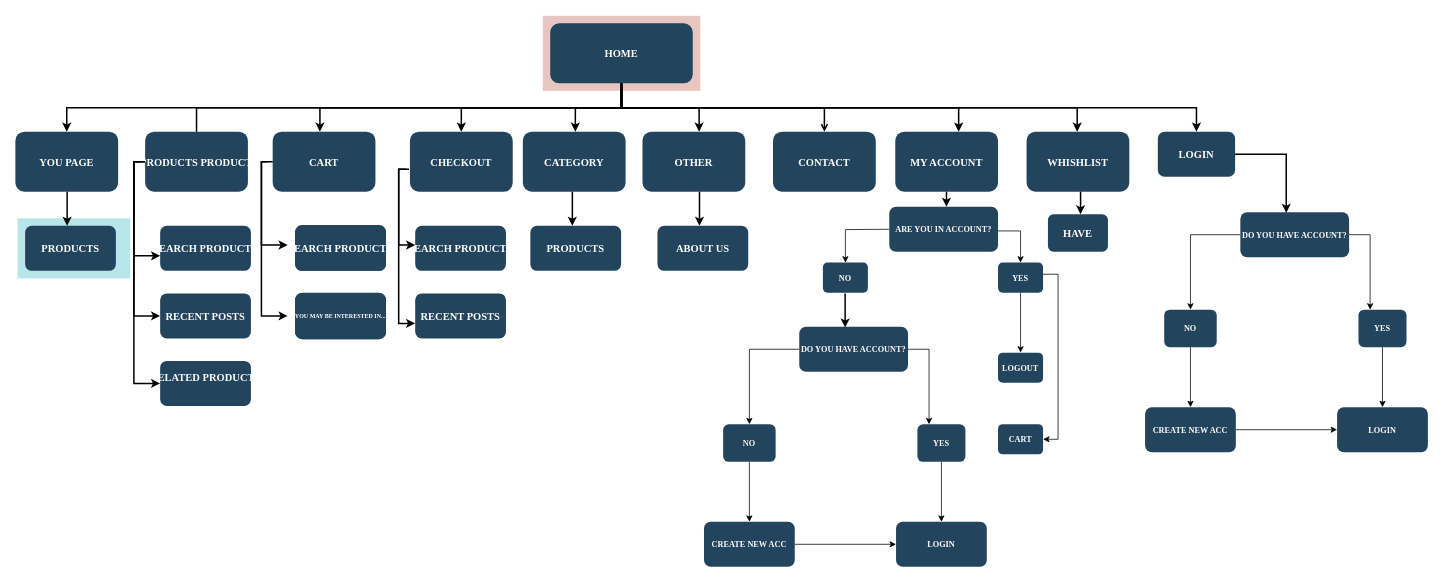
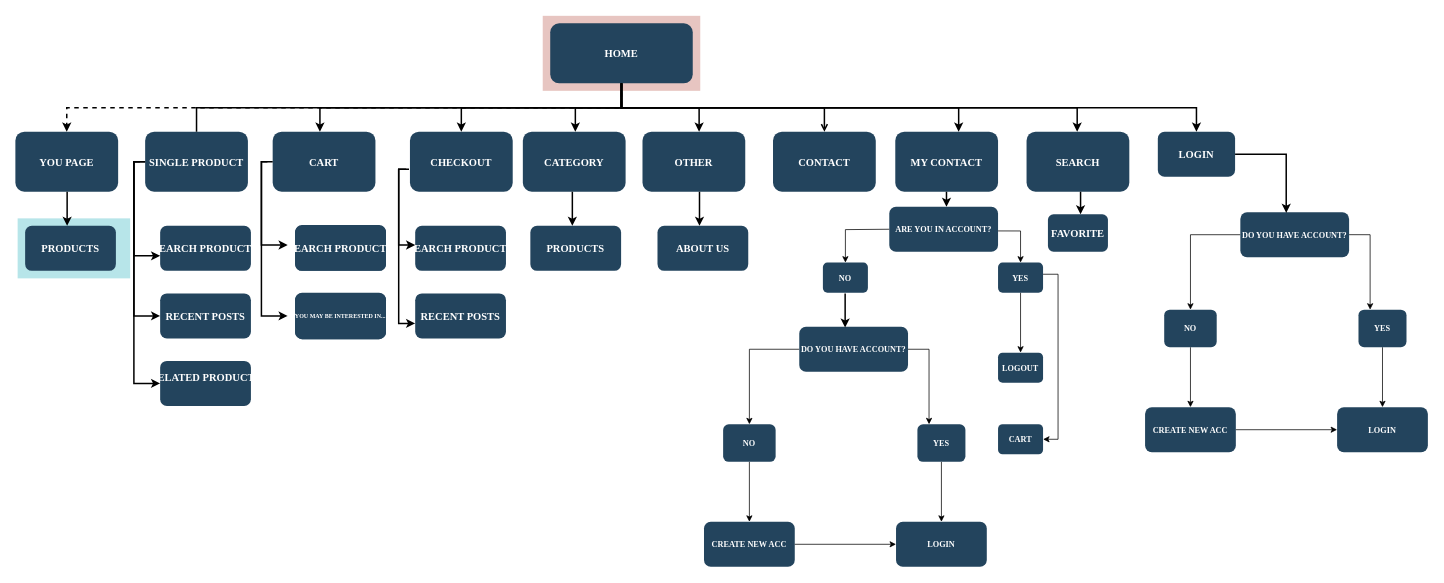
- <mxCell id="19" value="" style="edgeStyle=elbowEdgeStyle;elbow=vertical;strokeWidth=2;rounded=0" parent="1" source="4" target="9" edge="1"><mxGeometry x="-23" y="135.5" width="100" height="100" as="geometry"><mxPoint x="-47" y="80.5" as="sourcePoint" /><mxPoint x="53" y="-19.5" as="targetPoint" /></mxGeometry></mxCell>
+ <mxCell id="19" value="" style="edgeStyle=elbowEdgeStyle;elbow=vertical;strokeWidth=2;rounded=0;dashed=1;" parent="1" source="4" target="9" edge="1"><mxGeometry x="-23" y="135.5" width="100" height="100" as="geometry"><mxPoint x="-47" y="80.5" as="sourcePoint" /><mxPoint x="53" y="-19.5" as="targetPoint" /></mxGeometry></mxCell>
- <mxCell id="8" value="PRODUCTS PRODUCT" style="rounded=1;fillColor=#23445D;gradientColor=none;strokeColor=none;fontColor=#FFFFFF;fontStyle=1;fontFamily=Tahoma;fontSize=14" parent="1" vertex="1"><mxGeometry x="193" y="175" width="137" height="80" as="geometry" /></mxCell>
+ <mxCell id="8" value="SINGLE PRODUCT" style="rounded=1;fillColor=#23445D;gradientColor=none;strokeColor=none;fontColor=#FFFFFF;fontStyle=1;fontFamily=Tahoma;fontSize=14" parent="1" vertex="1"><mxGeometry x="193" y="175" width="137" height="80" as="geometry" /></mxCell>
- <mxCell id="26" value="MY ACCOUNT" style="rounded=1;fillColor=#23445D;gradientColor=none;strokeColor=none;fontColor=#FFFFFF;fontStyle=1;fontFamily=Tahoma;fontSize=14" vertex="1" parent="1"><mxGeometry x="1193" y="175" width="137" height="80" as="geometry" /></mxCell>
+ <mxCell id="26" value="MY CONTACT" style="rounded=1;fillColor=#23445D;gradientColor=none;strokeColor=none;fontColor=#FFFFFF;fontStyle=1;fontFamily=Tahoma;fontSize=14" vertex="1" parent="1"><mxGeometry x="1193" y="175" width="137" height="80" as="geometry" /></mxCell>
- <mxCell id="27" value="WHISHLIST" style="rounded=1;fillColor=#23445D;gradientColor=none;strokeColor=none;fontColor=#FFFFFF;fontStyle=1;fontFamily=Tahoma;fontSize=14" vertex="1" parent="1"><mxGeometry x="1368" y="175" width="137" height="80" as="geometry" /></mxCell>
+ <mxCell id="27" value="SEARCH" style="rounded=1;fillColor=#23445D;gradientColor=none;strokeColor=none;fontColor=#FFFFFF;fontStyle=1;fontFamily=Tahoma;fontSize=14" vertex="1" parent="1"><mxGeometry x="1368" y="175" width="137" height="80" as="geometry" /></mxCell>
- <mxCell id="49" value="HAVE" style="rounded=1;fillColor=#23445D;gradientColor=none;strokeColor=none;fontColor=#FFFFFF;fontStyle=1;fontFamily=Tahoma;fontSize=14" vertex="1" parent="1"><mxGeometry x="1396.5" y="285" width="80" height="50" as="geometry" /></mxCell>
+ <mxCell id="49" value="FAVORITE" style="rounded=1;fillColor=#23445D;gradientColor=none;strokeColor=none;fontColor=#FFFFFF;fontStyle=1;fontFamily=Tahoma;fontSize=14" vertex="1" parent="1"><mxGeometry x="1396.5" y="285" width="80" height="50" as="geometry" /></mxCell>
